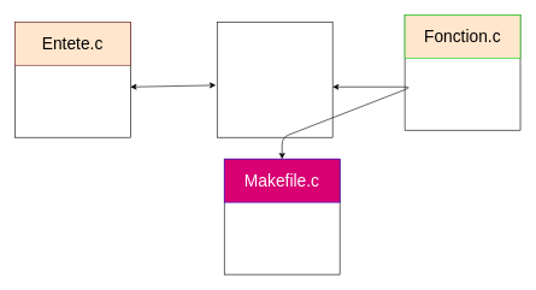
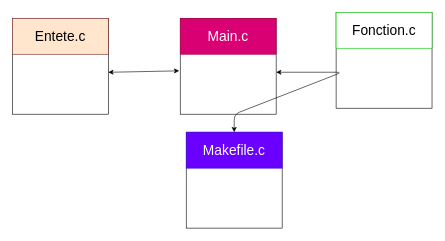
- <mxCell id="5" value="&lt;font style=&quot;font-size: 23px;&quot;&gt;Fonction.c&lt;/font&gt;" style="rounded=0;whiteSpace=wrap;html=1;strokeColor=#00CC00;fillColor=#ffe6cc;" vertex="1" parent="1"><mxGeometry x="560" y="20" width="160" height="60" as="geometry" /></mxCell>
+ <mxCell id="5" value="&lt;font style=&quot;font-size: 23px;&quot;&gt;Fonction.c&lt;/font&gt;" style="rounded=0;whiteSpace=wrap;html=1;strokeColor=#00CC00;" vertex="1" parent="1"><mxGeometry x="560" y="20" width="160" height="60" as="geometry" /></mxCell>
+ <mxCell id="7" value="&lt;span style=&quot;font-size: 23px;&quot;&gt;Main.c&lt;/span&gt;" style="rounded=0;whiteSpace=wrap;html=1;fillColor=#d80073;fontColor=#ffffff;strokeColor=#A50040;" vertex="1" parent="1"><mxGeometry x="300" y="30" width="160" height="60" as="geometry" /></mxCell>
- <mxCell id="9" value="&lt;font style=&quot;font-size: 23px;&quot;&gt;Makefile.c&lt;/font&gt;" style="rounded=0;whiteSpace=wrap;html=1;fillColor=#d80073;fontColor=#ffffff;strokeColor=#3700CC;" vertex="1" parent="1"><mxGeometry x="310" y="220" width="160" height="60" as="geometry" /></mxCell>
+ <mxCell id="9" value="&lt;font style=&quot;font-size: 23px;&quot;&gt;Makefile.c&lt;/font&gt;" style="rounded=0;whiteSpace=wrap;html=1;fillColor=#6a00ff;fontColor=#ffffff;strokeColor=#3700CC;" vertex="1" parent="1"><mxGeometry x="310" y="220" width="160" height="60" as="geometry" /></mxCell>
